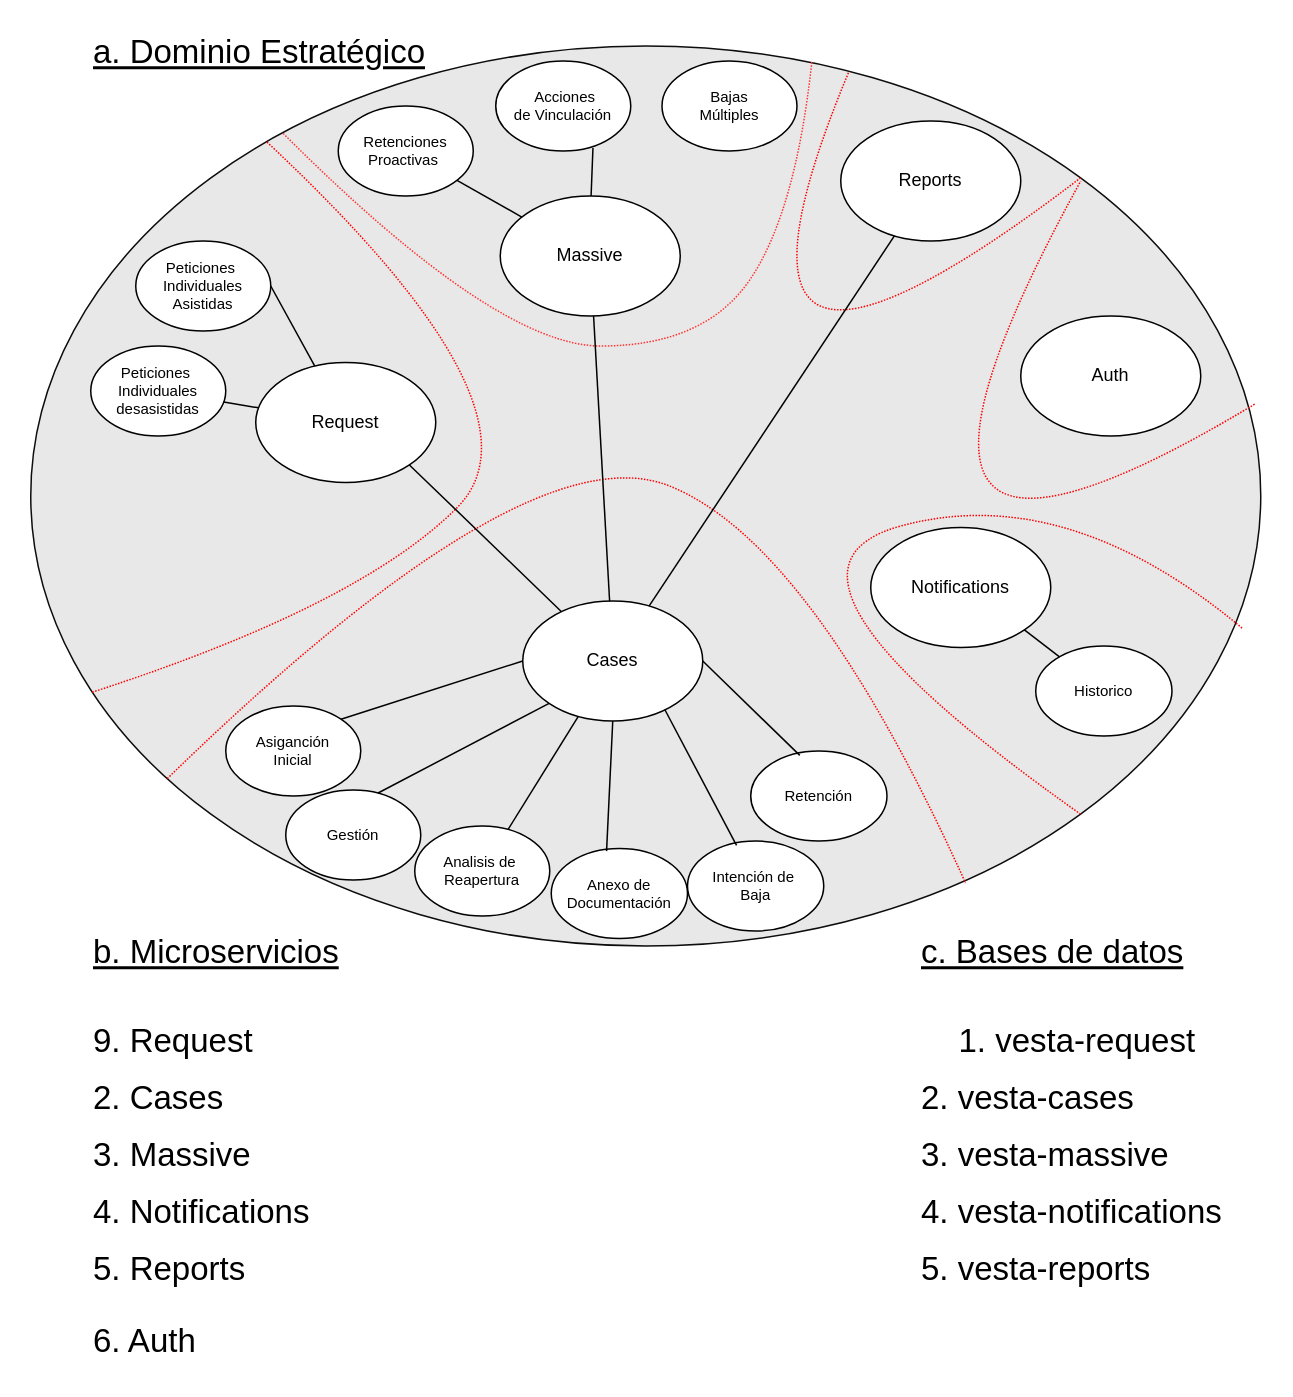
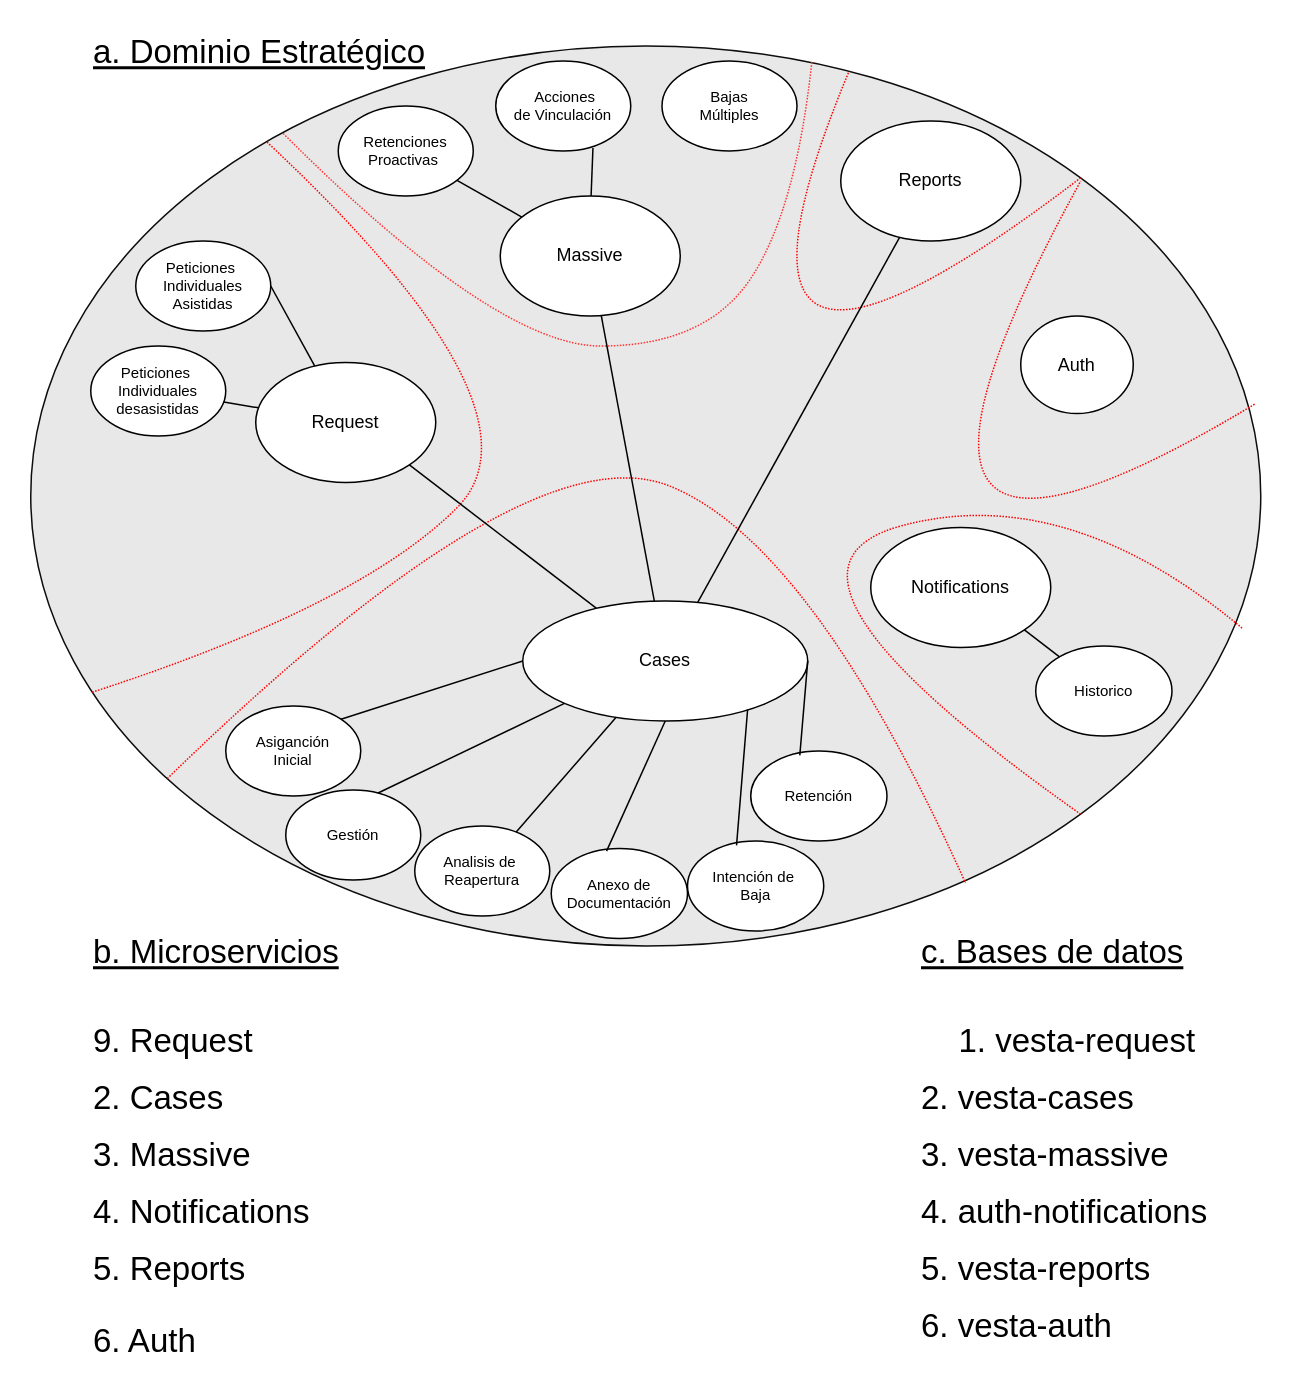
- <mxCell id="47" value="Auth" style="ellipse;whiteSpace=wrap;html=1;" parent="1" vertex="1"><mxGeometry x="680" y="210" width="120" height="80" as="geometry" /></mxCell>
+ <mxCell id="47" value="Auth" style="ellipse;whiteSpace=wrap;html=1;" parent="1" vertex="1"><mxGeometry x="680" y="210" width="75" height="65" as="geometry" /></mxCell>
- <mxCell id="3" value="&lt;div&gt;Cases&lt;/div&gt;" style="ellipse;whiteSpace=wrap;html=1;" parent="1" vertex="1"><mxGeometry x="348" y="400" width="120" height="80" as="geometry" /></mxCell>
+ <mxCell id="3" value="&lt;div&gt;Cases&lt;/div&gt;" style="ellipse;whiteSpace=wrap;html=1;" parent="1" vertex="1"><mxGeometry x="348" y="400" width="190" height="80" as="geometry" /></mxCell>
- <mxCell id="52" value="4. vesta-notifications" style="text;html=1;strokeColor=none;fillColor=none;align=left;verticalAlign=middle;whiteSpace=wrap;rounded=0;fontSize=22;" vertex="1" parent="1"><mxGeometry x="612" y="793" width="228" height="30" as="geometry" /></mxCell>
+ <mxCell id="52" value="4. auth-notifications" style="text;html=1;strokeColor=none;fillColor=none;align=left;verticalAlign=middle;whiteSpace=wrap;rounded=0;fontSize=22;" vertex="1" parent="1"><mxGeometry x="612" y="793" width="228" height="30" as="geometry" /></mxCell>
+ <mxCell id="54" value="6. vesta-auth" style="text;html=1;strokeColor=none;fillColor=none;align=left;verticalAlign=middle;whiteSpace=wrap;rounded=0;fontSize=22;" vertex="1" parent="1"><mxGeometry x="612" y="869" width="188" height="30" as="geometry" /></mxCell>
